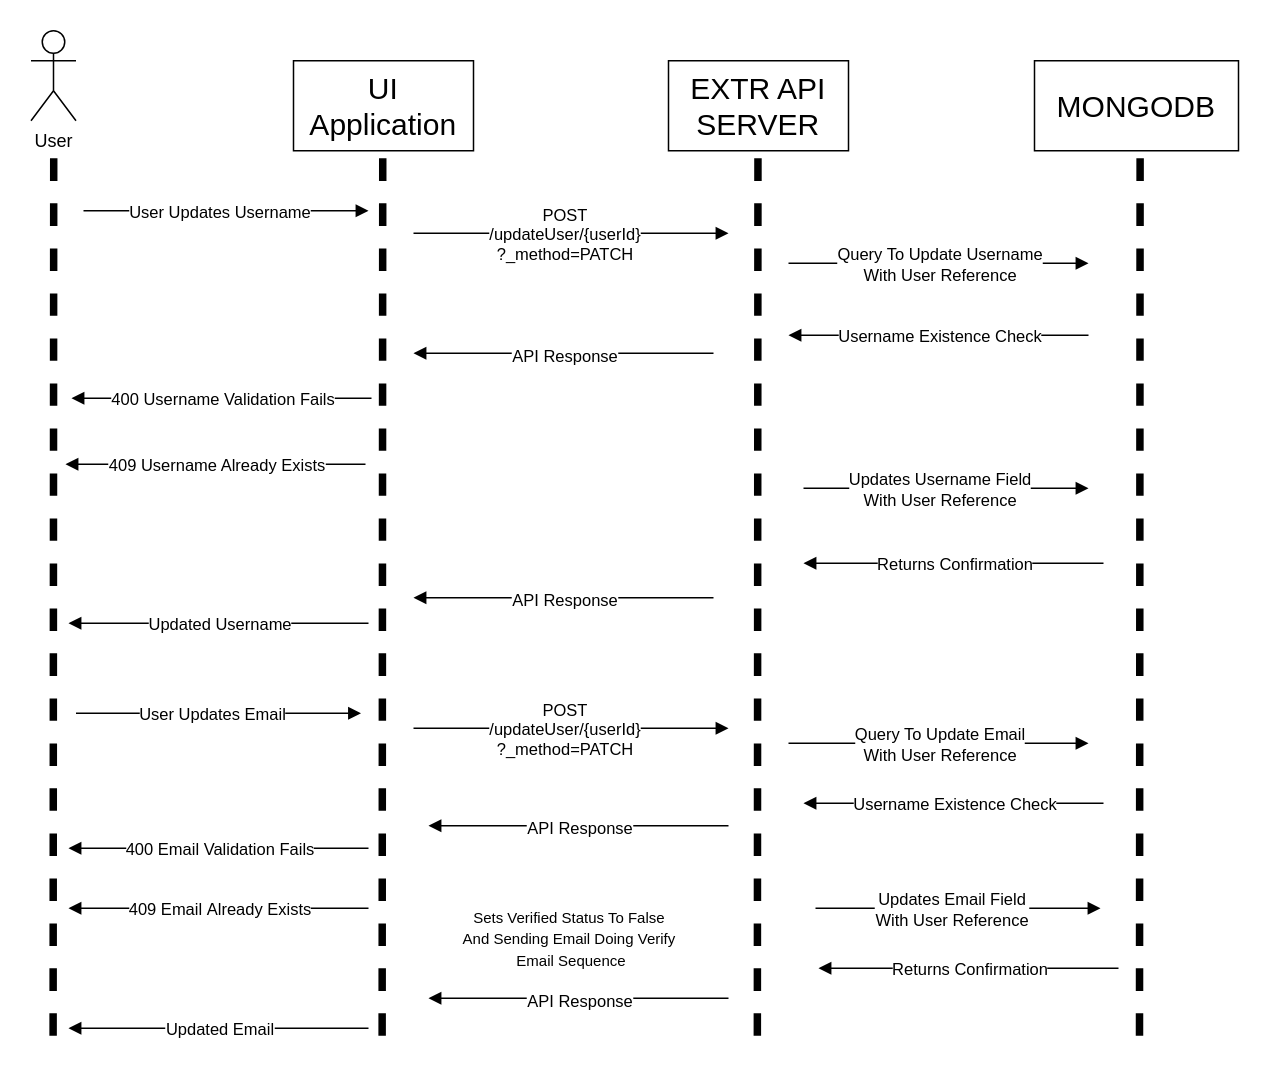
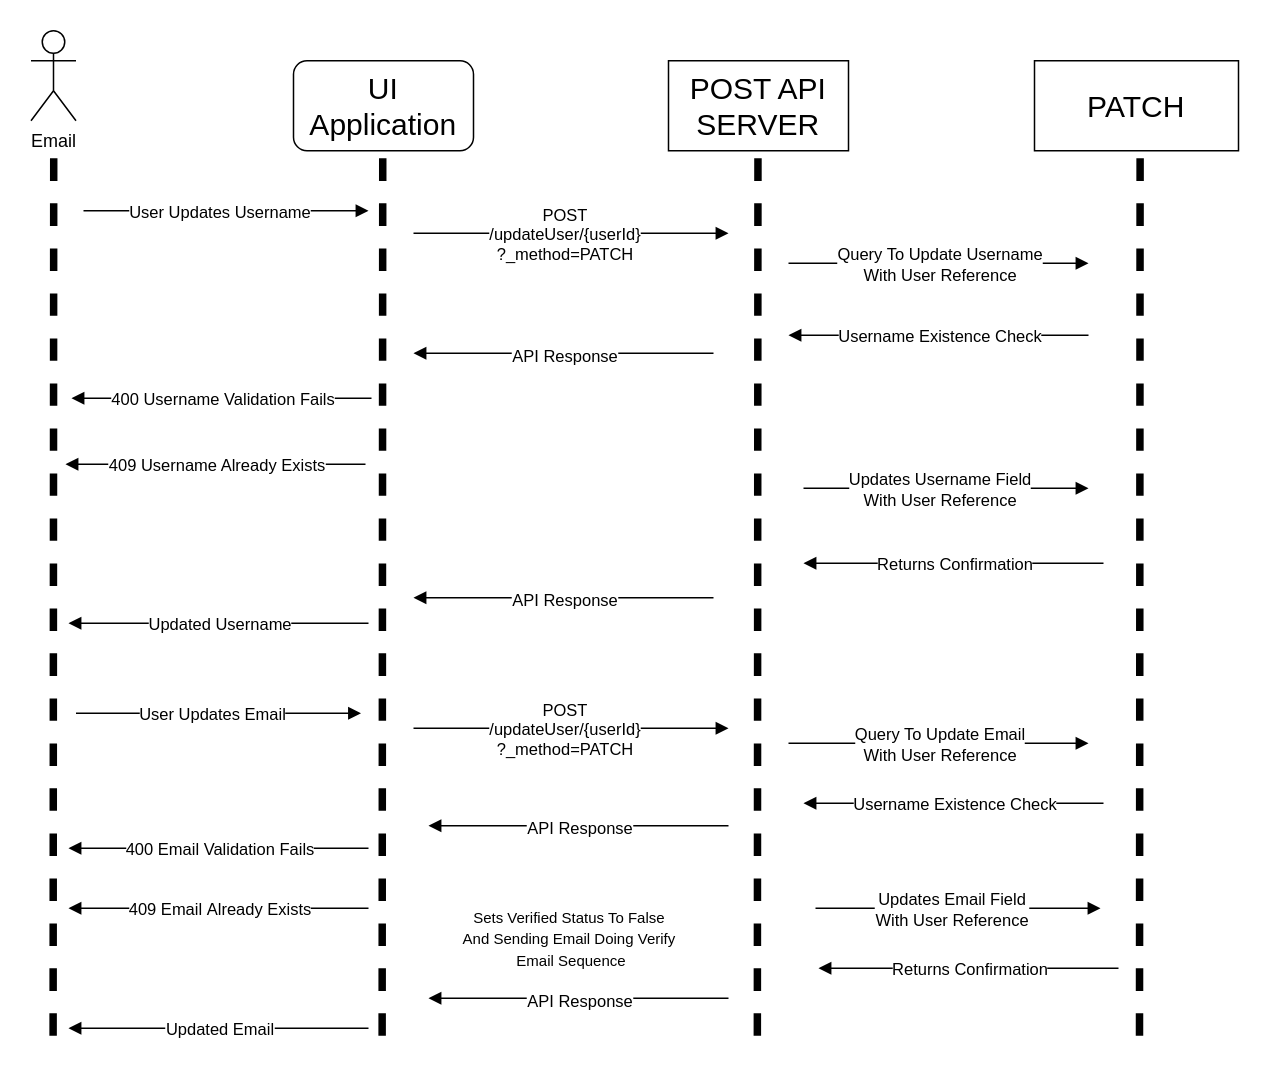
- <mxCell id="6" value="&lt;span style=&quot;font-size: 20px;&quot;&gt;UI Application&lt;/span&gt;" style="rounded=0;whiteSpace=wrap;html=1;" parent="5" vertex="1"><mxGeometry width="120" height="60" as="geometry" /></mxCell>
+ <mxCell id="6" value="&lt;span style=&quot;font-size: 20px;&quot;&gt;UI Application&lt;/span&gt;" style="whiteSpace=wrap;html=1;rounded=1;" parent="5" vertex="1"><mxGeometry width="120" height="60" as="geometry" /></mxCell>
- <mxCell id="15" value="&lt;span style=&quot;font-size: 20px;&quot;&gt;EXTR API SERVER&lt;/span&gt;" style="rounded=0;whiteSpace=wrap;html=1;" parent="14" vertex="1"><mxGeometry width="120" height="60" as="geometry" /></mxCell>
+ <mxCell id="15" value="&lt;span style=&quot;font-size: 20px;&quot;&gt;POST API SERVER&lt;/span&gt;" style="rounded=0;whiteSpace=wrap;html=1;" parent="14" vertex="1"><mxGeometry width="120" height="60" as="geometry" /></mxCell>
- <mxCell id="50" value="&lt;span style=&quot;font-size: 20px;&quot;&gt;MONGODB&lt;/span&gt;" style="rounded=0;whiteSpace=wrap;html=1;" parent="1" vertex="1"><mxGeometry x="689" y="40" width="136" height="60" as="geometry" /></mxCell>
+ <mxCell id="50" value="&lt;span style=&quot;font-size: 20px;&quot;&gt;PATCH&lt;/span&gt;" style="rounded=0;whiteSpace=wrap;html=1;" parent="1" vertex="1"><mxGeometry x="689" y="40" width="136" height="60" as="geometry" /></mxCell>
- <mxCell id="4" value="User" style="shape=umlActor;verticalLabelPosition=bottom;verticalAlign=top;html=1;outlineConnect=0;" parent="2" vertex="1"><mxGeometry width="30" height="60" as="geometry" /></mxCell>
+ <mxCell id="4" value="Email" style="shape=umlActor;verticalLabelPosition=bottom;verticalAlign=top;html=1;outlineConnect=0;" parent="2" vertex="1"><mxGeometry width="30" height="60" as="geometry" /></mxCell>
